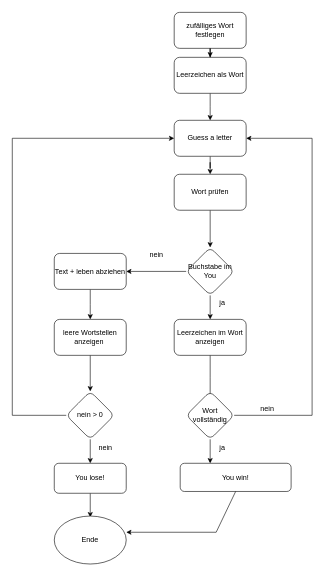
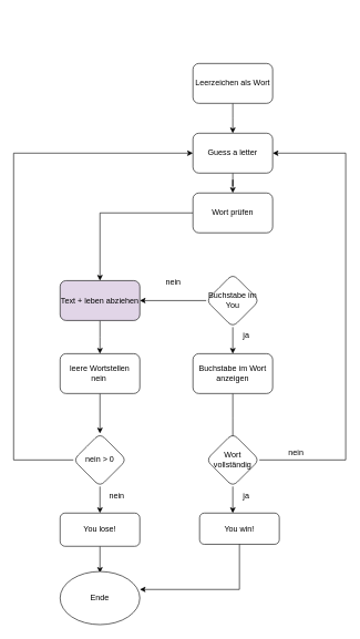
- <mxCell id="21" value="zufälliges Wort festlegen" style="rounded=1;whiteSpace=wrap;html=1;" vertex="1" parent="1"><mxGeometry x="290" y="20" width="120" height="60" as="geometry" /></mxCell>
- <mxCell id="20" value="" style="edgeStyle=orthogonalEdgeStyle;rounded=0;orthogonalLoop=1;jettySize=auto;html=1;" edge="1" parent="1" source="21" target="31"><mxGeometry relative="1" as="geometry"><mxPoint x="350" y="110" as="targetPoint" /></mxGeometry></mxCell>
- <mxCell id="2" value="" style="edgeStyle=orthogonalEdgeStyle;rounded=0;orthogonalLoop=1;jettySize=auto;html=1;" edge="1" parent="1" source="3" target="6"><mxGeometry relative="1" as="geometry" /></mxCell>
+ <mxCell id="2" value="" style="edgeStyle=orthogonalEdgeStyle;rounded=0;orthogonalLoop=1;jettySize=auto;html=1;" edge="1" parent="1" source="3" target="8"><mxGeometry relative="1" as="geometry" /></mxCell>
- <mxCell id="8" value="Text + leben abziehen" style="whiteSpace=wrap;html=1;rounded=1;" vertex="1" parent="1"><mxGeometry x="90" y="422" width="120" height="60" as="geometry" /></mxCell>
+ <mxCell id="8" value="Text + leben abziehen" style="whiteSpace=wrap;html=1;rounded=1;fillColor=#e1d5e7;" vertex="1" parent="1"><mxGeometry x="90" y="422" width="120" height="60" as="geometry" /></mxCell>
- <mxCell id="18" value="leere Wortstellen anzeigen&amp;nbsp;" style="rounded=1;whiteSpace=wrap;html=1;" vertex="1" parent="1"><mxGeometry x="90" y="532" width="120" height="60" as="geometry" /></mxCell>
+ <mxCell id="18" value="leere Wortstellen nein&amp;nbsp;" style="rounded=1;whiteSpace=wrap;html=1;" vertex="1" parent="1"><mxGeometry x="90" y="532" width="120" height="60" as="geometry" /></mxCell>
- <mxCell id="16" value="Leerzeichen im Wort anzeigen" style="whiteSpace=wrap;html=1;rounded=1;" vertex="1" parent="1"><mxGeometry x="290" y="532" width="120" height="60" as="geometry" /></mxCell>
+ <mxCell id="16" value="Buchstabe im Wort anzeigen" style="whiteSpace=wrap;html=1;rounded=1;" vertex="1" parent="1"><mxGeometry x="290" y="532" width="120" height="60" as="geometry" /></mxCell>
- <mxCell id="25" value="You win!" style="whiteSpace=wrap;html=1;rounded=1;" vertex="1" parent="1"><mxGeometry x="300" y="772" width="185" height="47" as="geometry" /></mxCell>
+ <mxCell id="25" value="You win!" style="whiteSpace=wrap;html=1;rounded=1;" vertex="1" parent="1"><mxGeometry x="300" y="772" width="120" height="47" as="geometry" /></mxCell>
